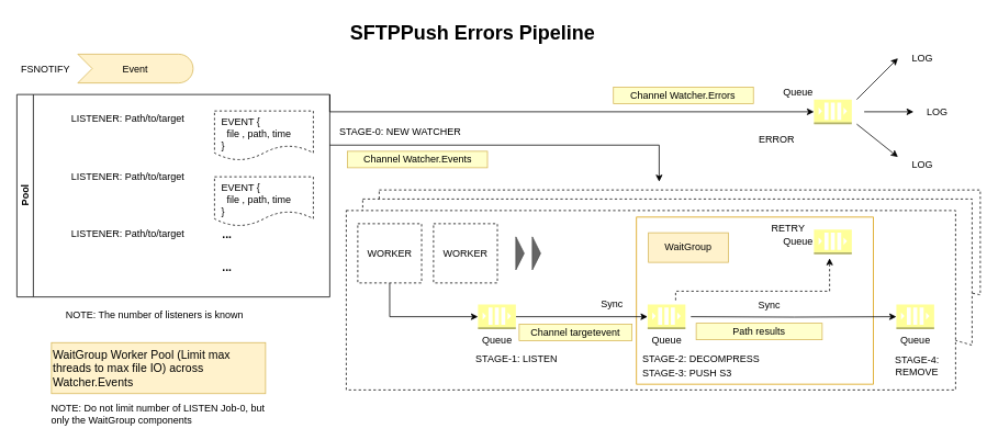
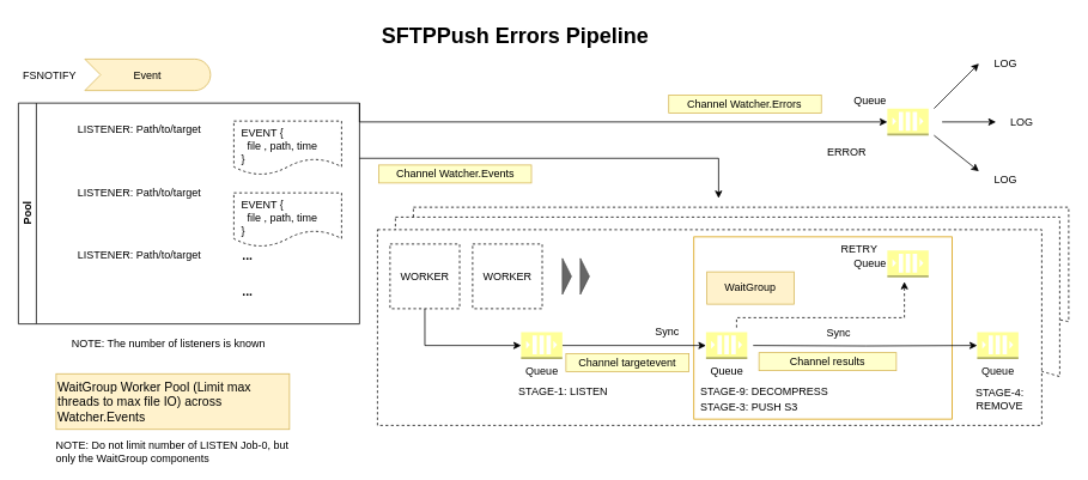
- <mxCell id="54" value="STAGE-0: NEW WATCHER" style="text;html=1;strokeColor=none;fillColor=none;align=left;verticalAlign=middle;whiteSpace=wrap;rounded=0;dashed=1;" parent="1" vertex="1"><mxGeometry x="410" y="150" width="190" height="20" as="geometry" /></mxCell>
- <mxCell id="48" value="WaitGroup" style="text;html=1;strokeColor=#d6b656;fillColor=#fff2cc;align=center;verticalAlign=middle;whiteSpace=wrap;rounded=0;" parent="1" vertex="1"><mxGeometry x="787" y="282" width="97" height="36" as="geometry" /></mxCell>
+ <mxCell id="48" value="WaitGroup" style="text;html=1;strokeColor=#d6b656;fillColor=#fff2cc;align=center;verticalAlign=middle;whiteSpace=wrap;rounded=0;" parent="1" vertex="1"><mxGeometry x="787" y="302" width="97" height="36" as="geometry" /></mxCell>
- <mxCell id="46" value="Path results" style="text;html=1;strokeColor=#d6b656;align=center;verticalAlign=middle;whiteSpace=wrap;rounded=0;fillColor=#FFFFCC;" parent="1" vertex="1"><mxGeometry x="845" y="392" width="153" height="20" as="geometry" /></mxCell>
+ <mxCell id="46" value="Channel results" style="text;html=1;strokeColor=#d6b656;align=center;verticalAlign=middle;whiteSpace=wrap;rounded=0;fillColor=#FFFFCC;" parent="1" vertex="1"><mxGeometry x="845" y="392" width="153" height="20" as="geometry" /></mxCell>
- <mxCell id="34" value="STAGE-2: DECOMPRESS" style="text;html=1;strokeColor=none;fillColor=none;align=left;verticalAlign=middle;whiteSpace=wrap;rounded=0;dashed=1;" parent="1" vertex="1"><mxGeometry x="778" y="425" width="170" height="20" as="geometry" /></mxCell>
+ <mxCell id="34" value="STAGE-9: DECOMPRESS" style="text;html=1;strokeColor=none;fillColor=none;align=left;verticalAlign=middle;whiteSpace=wrap;rounded=0;dashed=1;" parent="1" vertex="1"><mxGeometry x="778" y="425" width="170" height="20" as="geometry" /></mxCell>
